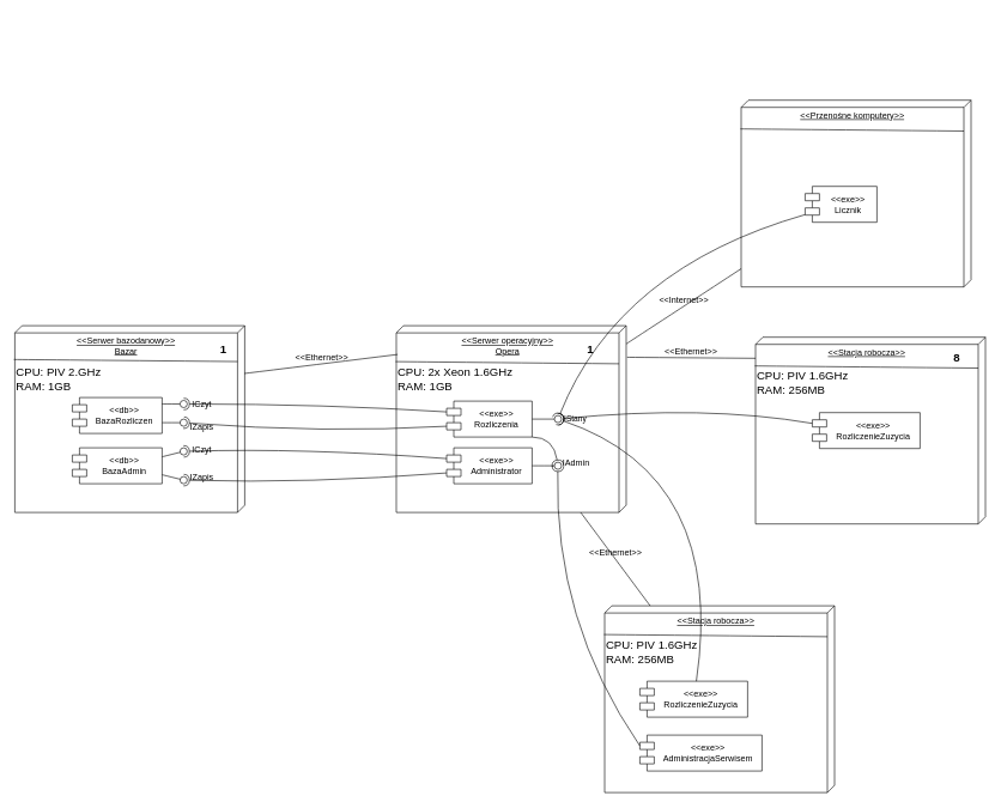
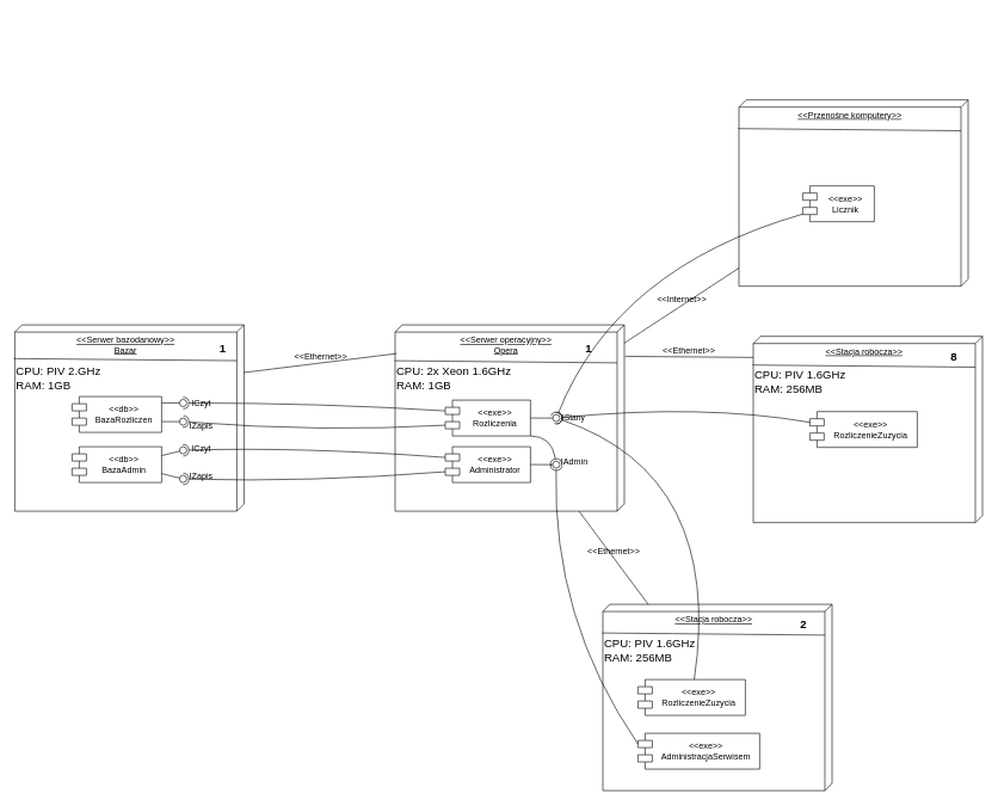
+ <mxCell id="60" value="&lt;font style=&quot;font-size: 16px;&quot;&gt;2&lt;/font&gt;" style="text;align=center;fontStyle=1;verticalAlign=middle;spacingLeft=3;spacingRight=3;strokeColor=none;rotatable=0;points=[[0,0.5],[1,0.5]];portConstraint=eastwest;html=1;fontFamily=Helvetica;fontSize=12;fontColor=default;labelBackgroundColor=none;" vertex="1" parent="56"><mxGeometry x="241" y="15" width="80" height="26" as="geometry" /></mxCell>
